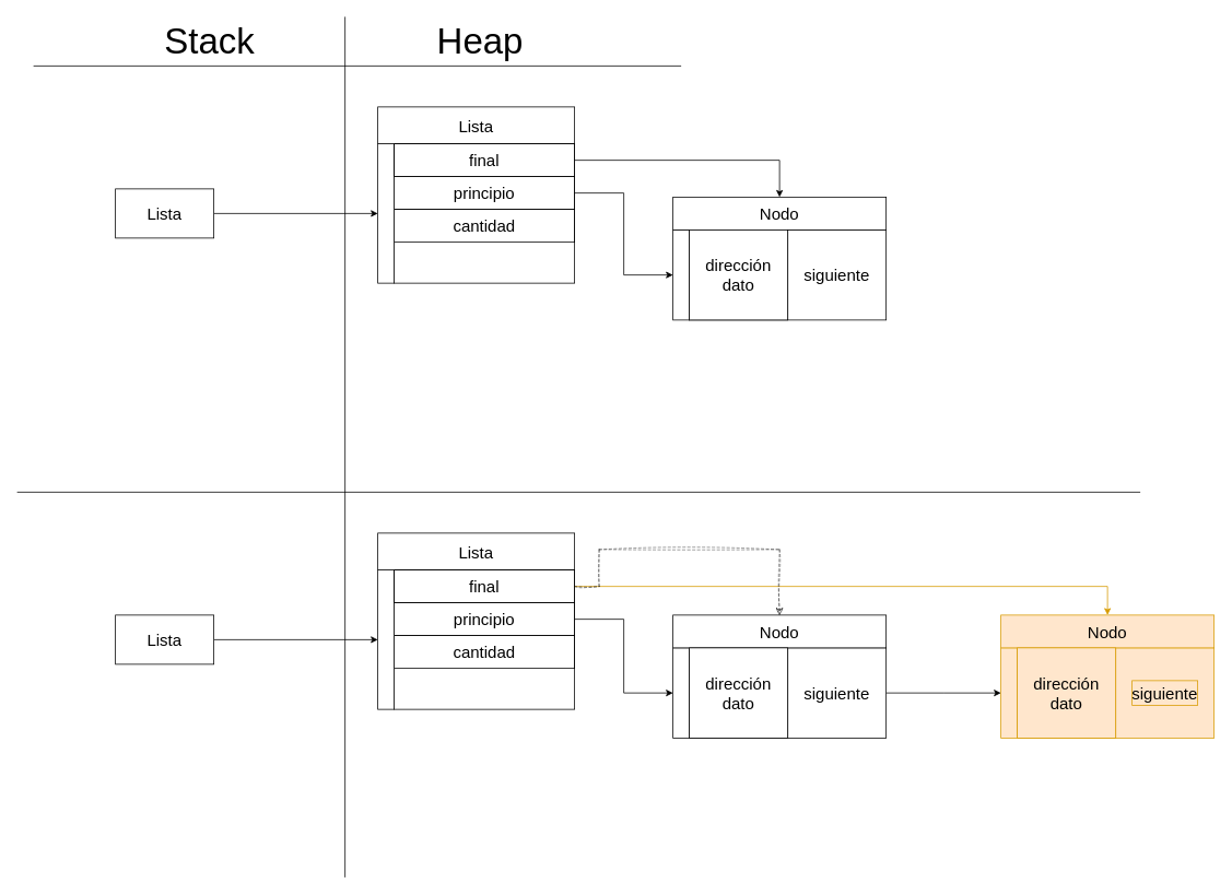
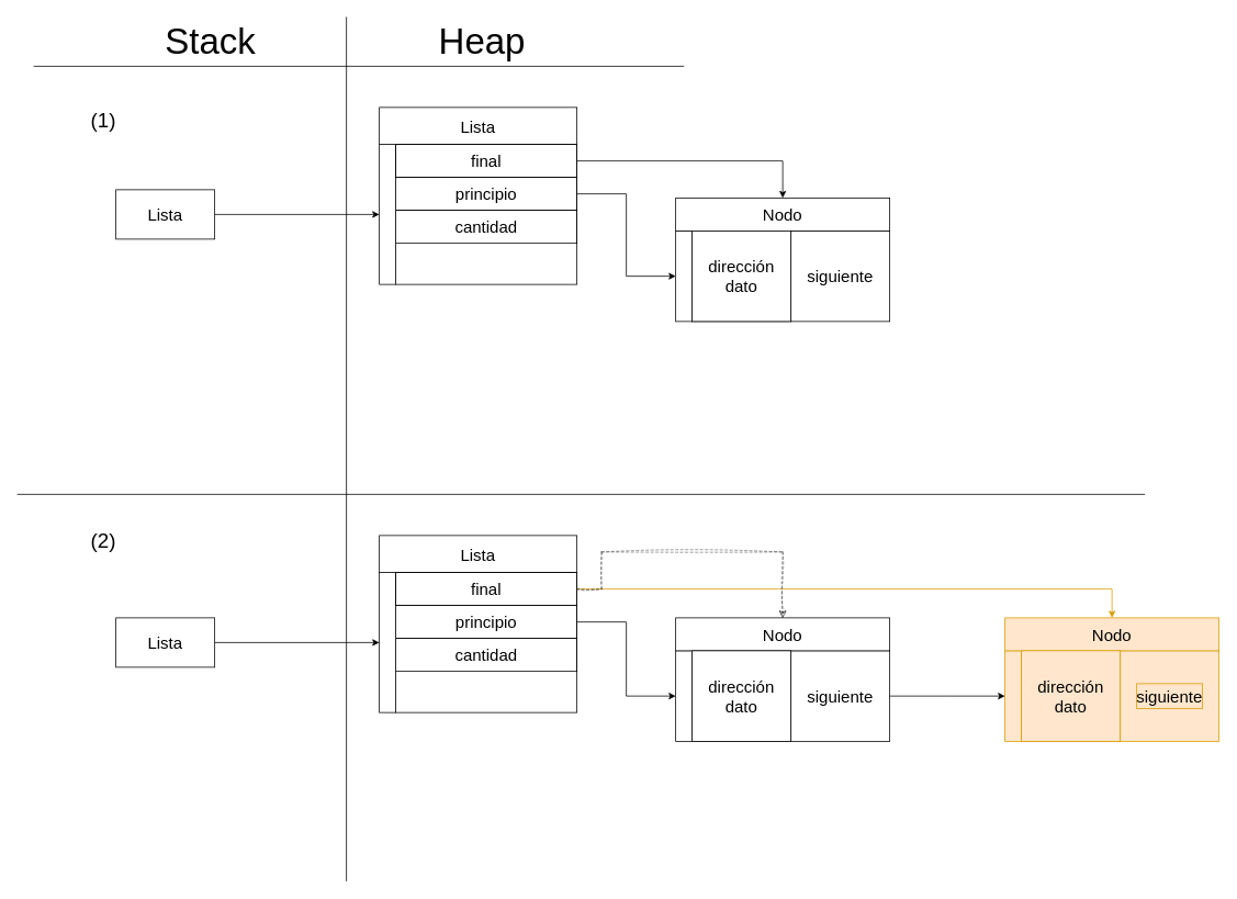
+ <mxCell id="47" value="&lt;span style=&quot;font-size: 25px;&quot;&gt;(1)&lt;/span&gt;" style="text;html=1;align=center;verticalAlign=middle;whiteSpace=wrap;rounded=0;" parent="1" vertex="1"><mxGeometry x="60" y="120" width="130" height="50" as="geometry" /></mxCell>
+ <mxCell id="48" value="&lt;span style=&quot;font-size: 25px;&quot;&gt;(2)&lt;/span&gt;" style="text;html=1;align=center;verticalAlign=middle;whiteSpace=wrap;rounded=0;" parent="1" vertex="1"><mxGeometry x="60" y="630" width="130" height="50" as="geometry" /></mxCell>
